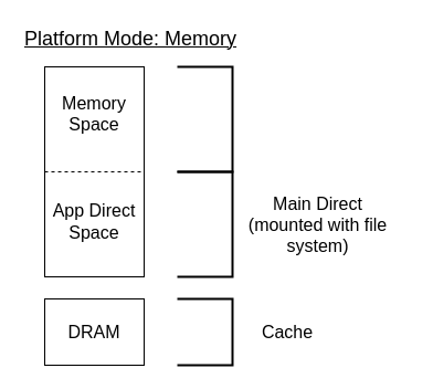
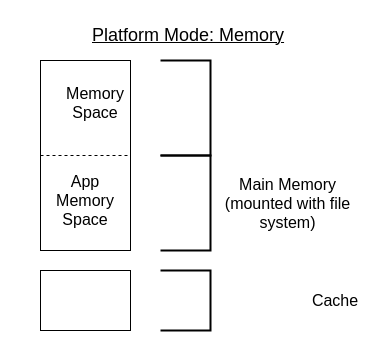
- <mxCell id="11" value="&lt;u&gt;&lt;font style=&quot;font-size: 18px&quot;&gt;Platform Mode: Memory&lt;/font&gt;&lt;/u&gt;&lt;br&gt;" style="text;html=1;strokeColor=none;fillColor=none;align=left;verticalAlign=middle;whiteSpace=wrap;rounded=0;" parent="1" vertex="1"><mxGeometry x="20" y="20" width="260" height="30" as="geometry" /></mxCell>
+ <mxCell id="11" value="&lt;u&gt;&lt;font style=&quot;font-size: 18px&quot;&gt;Platform Mode: Memory&lt;/font&gt;&lt;/u&gt;&lt;br&gt;" style="text;html=1;strokeColor=none;fillColor=none;align=left;verticalAlign=middle;whiteSpace=wrap;rounded=0;" parent="1" vertex="1"><mxGeometry x="90" y="20" width="260" height="30" as="geometry" /></mxCell>
- <mxCell id="4" value="&lt;font style=&quot;font-size: 16px&quot;&gt;Memory Space&lt;br&gt;&lt;/font&gt;&lt;br&gt;" style="text;html=1;strokeColor=none;fillColor=none;align=center;verticalAlign=middle;whiteSpace=wrap;rounded=0;" parent="1" vertex="1"><mxGeometry x="55" y="90" width="60" height="40" as="geometry" /></mxCell>
+ <mxCell id="4" value="&lt;font style=&quot;font-size: 16px&quot;&gt;Memory Space&lt;br&gt;&lt;/font&gt;&lt;br&gt;" style="text;html=1;strokeColor=none;fillColor=none;align=center;verticalAlign=middle;whiteSpace=wrap;rounded=0;" parent="1" vertex="1"><mxGeometry x="65" y="90" width="60" height="40" as="geometry" /></mxCell>
- <mxCell id="5" value="&lt;font style=&quot;font-size: 16px&quot;&gt;App Direct&lt;br&gt;Space&lt;/font&gt;&lt;br&gt;" style="text;html=1;strokeColor=none;fillColor=none;align=center;verticalAlign=middle;whiteSpace=wrap;rounded=0;" parent="1" vertex="1"><mxGeometry x="40" y="180" width="90" height="40" as="geometry" /></mxCell>
+ <mxCell id="5" value="&lt;font style=&quot;font-size: 16px&quot;&gt;App Memory&lt;br&gt;Space&lt;/font&gt;&lt;br&gt;" style="text;html=1;strokeColor=none;fillColor=none;align=center;verticalAlign=middle;whiteSpace=wrap;rounded=0;" parent="1" vertex="1"><mxGeometry x="40" y="180" width="90" height="40" as="geometry" /></mxCell>
- <mxCell id="12" value="&lt;font style=&quot;font-size: 16px&quot;&gt;Main Direct&lt;br&gt;(mounted with file system)&lt;br&gt;&lt;/font&gt;" style="text;html=1;strokeColor=none;fillColor=none;align=center;verticalAlign=middle;whiteSpace=wrap;rounded=0;" parent="1" vertex="1"><mxGeometry x="205" y="183" width="165" height="40" as="geometry" /></mxCell>
+ <mxCell id="12" value="&lt;font style=&quot;font-size: 16px&quot;&gt;Main Memory&lt;br&gt;(mounted with file system)&lt;br&gt;&lt;/font&gt;" style="text;html=1;strokeColor=none;fillColor=none;align=center;verticalAlign=middle;whiteSpace=wrap;rounded=0;" parent="1" vertex="1"><mxGeometry x="205" y="183" width="165" height="40" as="geometry" /></mxCell>
- <mxCell id="7" value="&lt;span style=&quot;font-size: 16px&quot;&gt;DRAM&lt;/span&gt;" style="text;html=1;strokeColor=none;fillColor=none;align=center;verticalAlign=middle;whiteSpace=wrap;rounded=0;" parent="1" vertex="1"><mxGeometry x="40" y="280" width="90" height="40" as="geometry" /></mxCell>
- <mxCell id="13" value="&lt;font style=&quot;font-size: 16px&quot;&gt;Cache&lt;/font&gt;" style="text;html=1;strokeColor=none;fillColor=none;align=center;verticalAlign=middle;whiteSpace=wrap;rounded=0;" parent="1" vertex="1"><mxGeometry x="220" y="280" width="80" height="40" as="geometry" /></mxCell>
+ <mxCell id="13" value="&lt;font style=&quot;font-size: 16px&quot;&gt;Cache&lt;/font&gt;" style="text;html=1;strokeColor=none;fillColor=none;align=center;verticalAlign=middle;whiteSpace=wrap;rounded=0;" parent="1" vertex="1"><mxGeometry x="295" y="280" width="80" height="40" as="geometry" /></mxCell>
